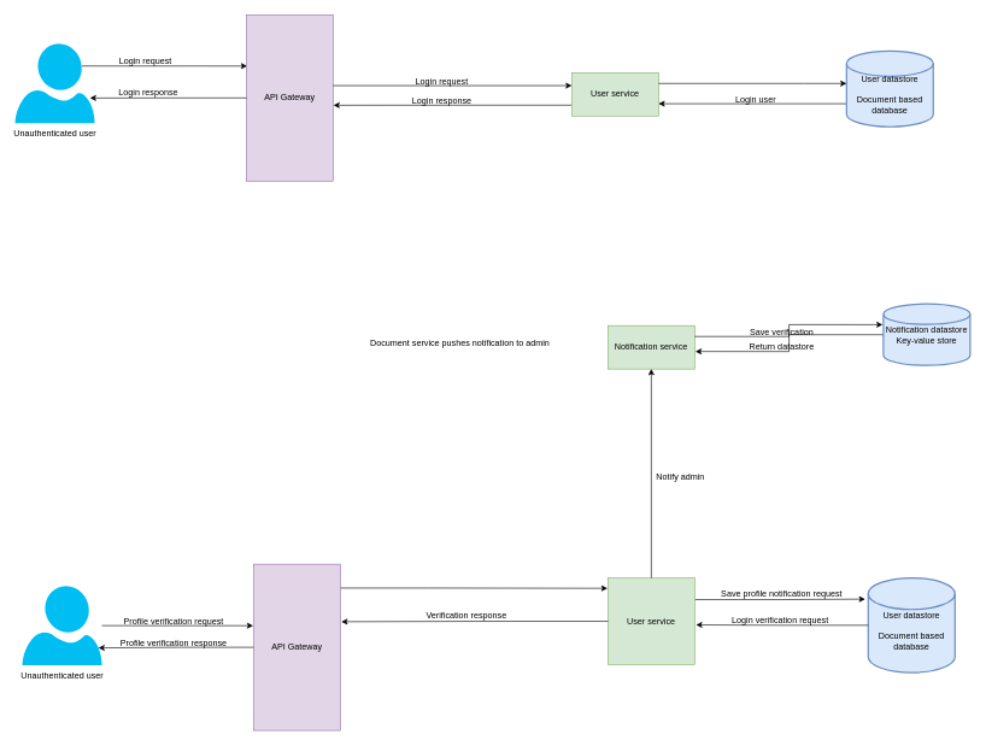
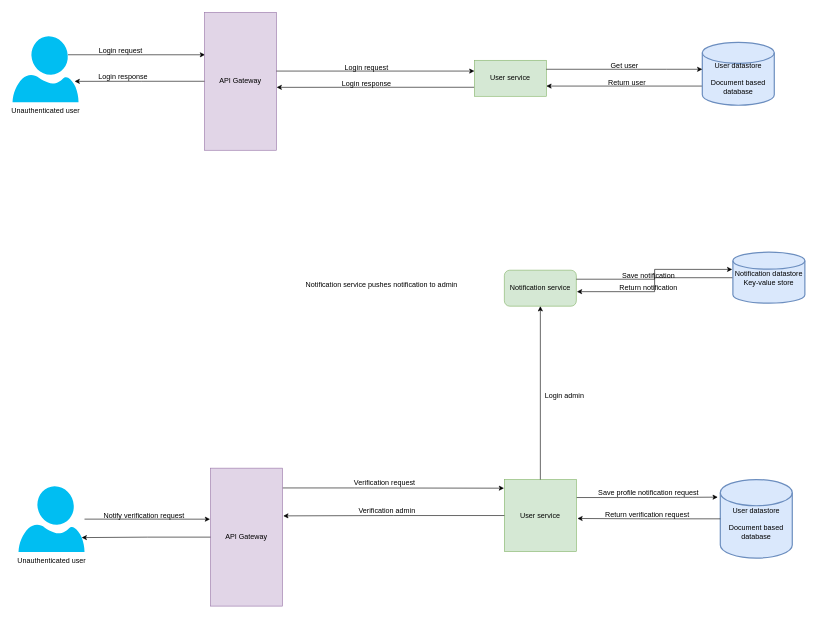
+ <mxCell id="51" value="Get user" style="text;html=1;align=center;verticalAlign=middle;resizable=0;points=[];autosize=1;strokeColor=none;" parent="49" vertex="1"><mxGeometry width="60" height="20" as="geometry" /></mxCell>
- <mxCell id="13" value="Login user" style="text;html=1;align=center;verticalAlign=middle;resizable=0;points=[];autosize=1;strokeColor=none;" parent="1" vertex="1"><mxGeometry x="1004" y="127" width="80" height="20" as="geometry" /></mxCell>
+ <mxCell id="13" value="Return user" style="text;html=1;align=center;verticalAlign=middle;resizable=0;points=[];autosize=1;strokeColor=none;" parent="1" vertex="1"><mxGeometry x="1004" y="127" width="80" height="20" as="geometry" /></mxCell>
- <mxCell id="39" value="Save verification" style="text;html=1;align=center;verticalAlign=middle;resizable=0;points=[];autosize=1;strokeColor=none;" parent="37" vertex="1"><mxGeometry width="100" height="20" as="geometry" /></mxCell>
+ <mxCell id="39" value="Save notification" style="text;html=1;align=center;verticalAlign=middle;resizable=0;points=[];autosize=1;strokeColor=none;" parent="37" vertex="1"><mxGeometry width="100" height="20" as="geometry" /></mxCell>
- <mxCell id="42" value="Document service pushes notification to admin" style="text;html=1;align=center;verticalAlign=middle;resizable=0;points=[];autosize=1;strokeColor=none;" parent="41" vertex="1"><mxGeometry width="270" height="20" as="geometry" /></mxCell>
+ <mxCell id="42" value="Notification service pushes notification to admin" style="text;html=1;align=center;verticalAlign=middle;resizable=0;points=[];autosize=1;strokeColor=none;" parent="41" vertex="1"><mxGeometry width="270" height="20" as="geometry" /></mxCell>
- <mxCell id="26" value="Notification service" style="rounded=0;whiteSpace=wrap;html=1;fillColor=#d5e8d4;strokeColor=#82b366;" parent="1" vertex="1"><mxGeometry x="840" y="450" width="120" height="60" as="geometry" /></mxCell>
+ <mxCell id="26" value="Notification service" style="whiteSpace=wrap;html=1;fillColor=#d5e8d4;strokeColor=#82b366;rounded=1;" parent="1" vertex="1"><mxGeometry x="840" y="450" width="120" height="60" as="geometry" /></mxCell>
- <mxCell id="40" value="Return datastore" style="text;html=1;align=center;verticalAlign=middle;resizable=0;points=[];autosize=1;strokeColor=none;" parent="1" vertex="1"><mxGeometry x="1025" y="470" width="110" height="20" as="geometry" /></mxCell>
+ <mxCell id="40" value="Return notification" style="text;html=1;align=center;verticalAlign=middle;resizable=0;points=[];autosize=1;strokeColor=none;" parent="1" vertex="1"><mxGeometry x="1025" y="470" width="110" height="20" as="geometry" /></mxCell>
- <mxCell id="36" value="Notify admin" style="text;html=1;align=center;verticalAlign=middle;resizable=0;points=[];autosize=1;strokeColor=none;" parent="34" vertex="1"><mxGeometry width="80" height="20" as="geometry" /></mxCell>
+ <mxCell id="36" value="Login admin" style="text;html=1;align=center;verticalAlign=middle;resizable=0;points=[];autosize=1;strokeColor=none;" parent="34" vertex="1"><mxGeometry width="80" height="20" as="geometry" /></mxCell>
+ <mxCell id="27" value="Verification request" style="text;html=1;align=center;verticalAlign=middle;resizable=0;points=[];autosize=1;strokeColor=none;" parent="1" vertex="1"><mxGeometry x="580" y="795" width="120" height="20" as="geometry" /></mxCell>
- <mxCell id="45" value="Verification response" style="text;html=1;align=center;verticalAlign=middle;resizable=0;points=[];autosize=1;strokeColor=none;" parent="43" vertex="1"><mxGeometry width="130" height="20" as="geometry" /></mxCell>
+ <mxCell id="45" value="Verification admin" style="text;html=1;align=center;verticalAlign=middle;resizable=0;points=[];autosize=1;strokeColor=none;" parent="43" vertex="1"><mxGeometry width="130" height="20" as="geometry" /></mxCell>
- <mxCell id="33" value="Login verification request" style="text;html=1;align=center;verticalAlign=middle;resizable=0;points=[];autosize=1;strokeColor=none;" parent="31" vertex="1"><mxGeometry width="160" height="20" as="geometry" /></mxCell>
+ <mxCell id="33" value="Return verification request" style="text;html=1;align=center;verticalAlign=middle;resizable=0;points=[];autosize=1;strokeColor=none;" parent="31" vertex="1"><mxGeometry width="160" height="20" as="geometry" /></mxCell>
- <mxCell id="25" value="Profile verification request" style="text;html=1;align=center;verticalAlign=middle;resizable=0;points=[];autosize=1;strokeColor=none;" parent="1" vertex="1"><mxGeometry x="164" y="849" width="150" height="20" as="geometry" /></mxCell>
+ <mxCell id="25" value="Notify verification request" style="text;html=1;align=center;verticalAlign=middle;resizable=0;points=[];autosize=1;strokeColor=none;" parent="1" vertex="1"><mxGeometry x="164" y="849" width="150" height="20" as="geometry" /></mxCell>
- <mxCell id="48" value="Profile verification response" style="text;html=1;align=center;verticalAlign=middle;resizable=0;points=[];autosize=1;strokeColor=none;" parent="46" vertex="1"><mxGeometry width="160" height="20" as="geometry" /></mxCell>
